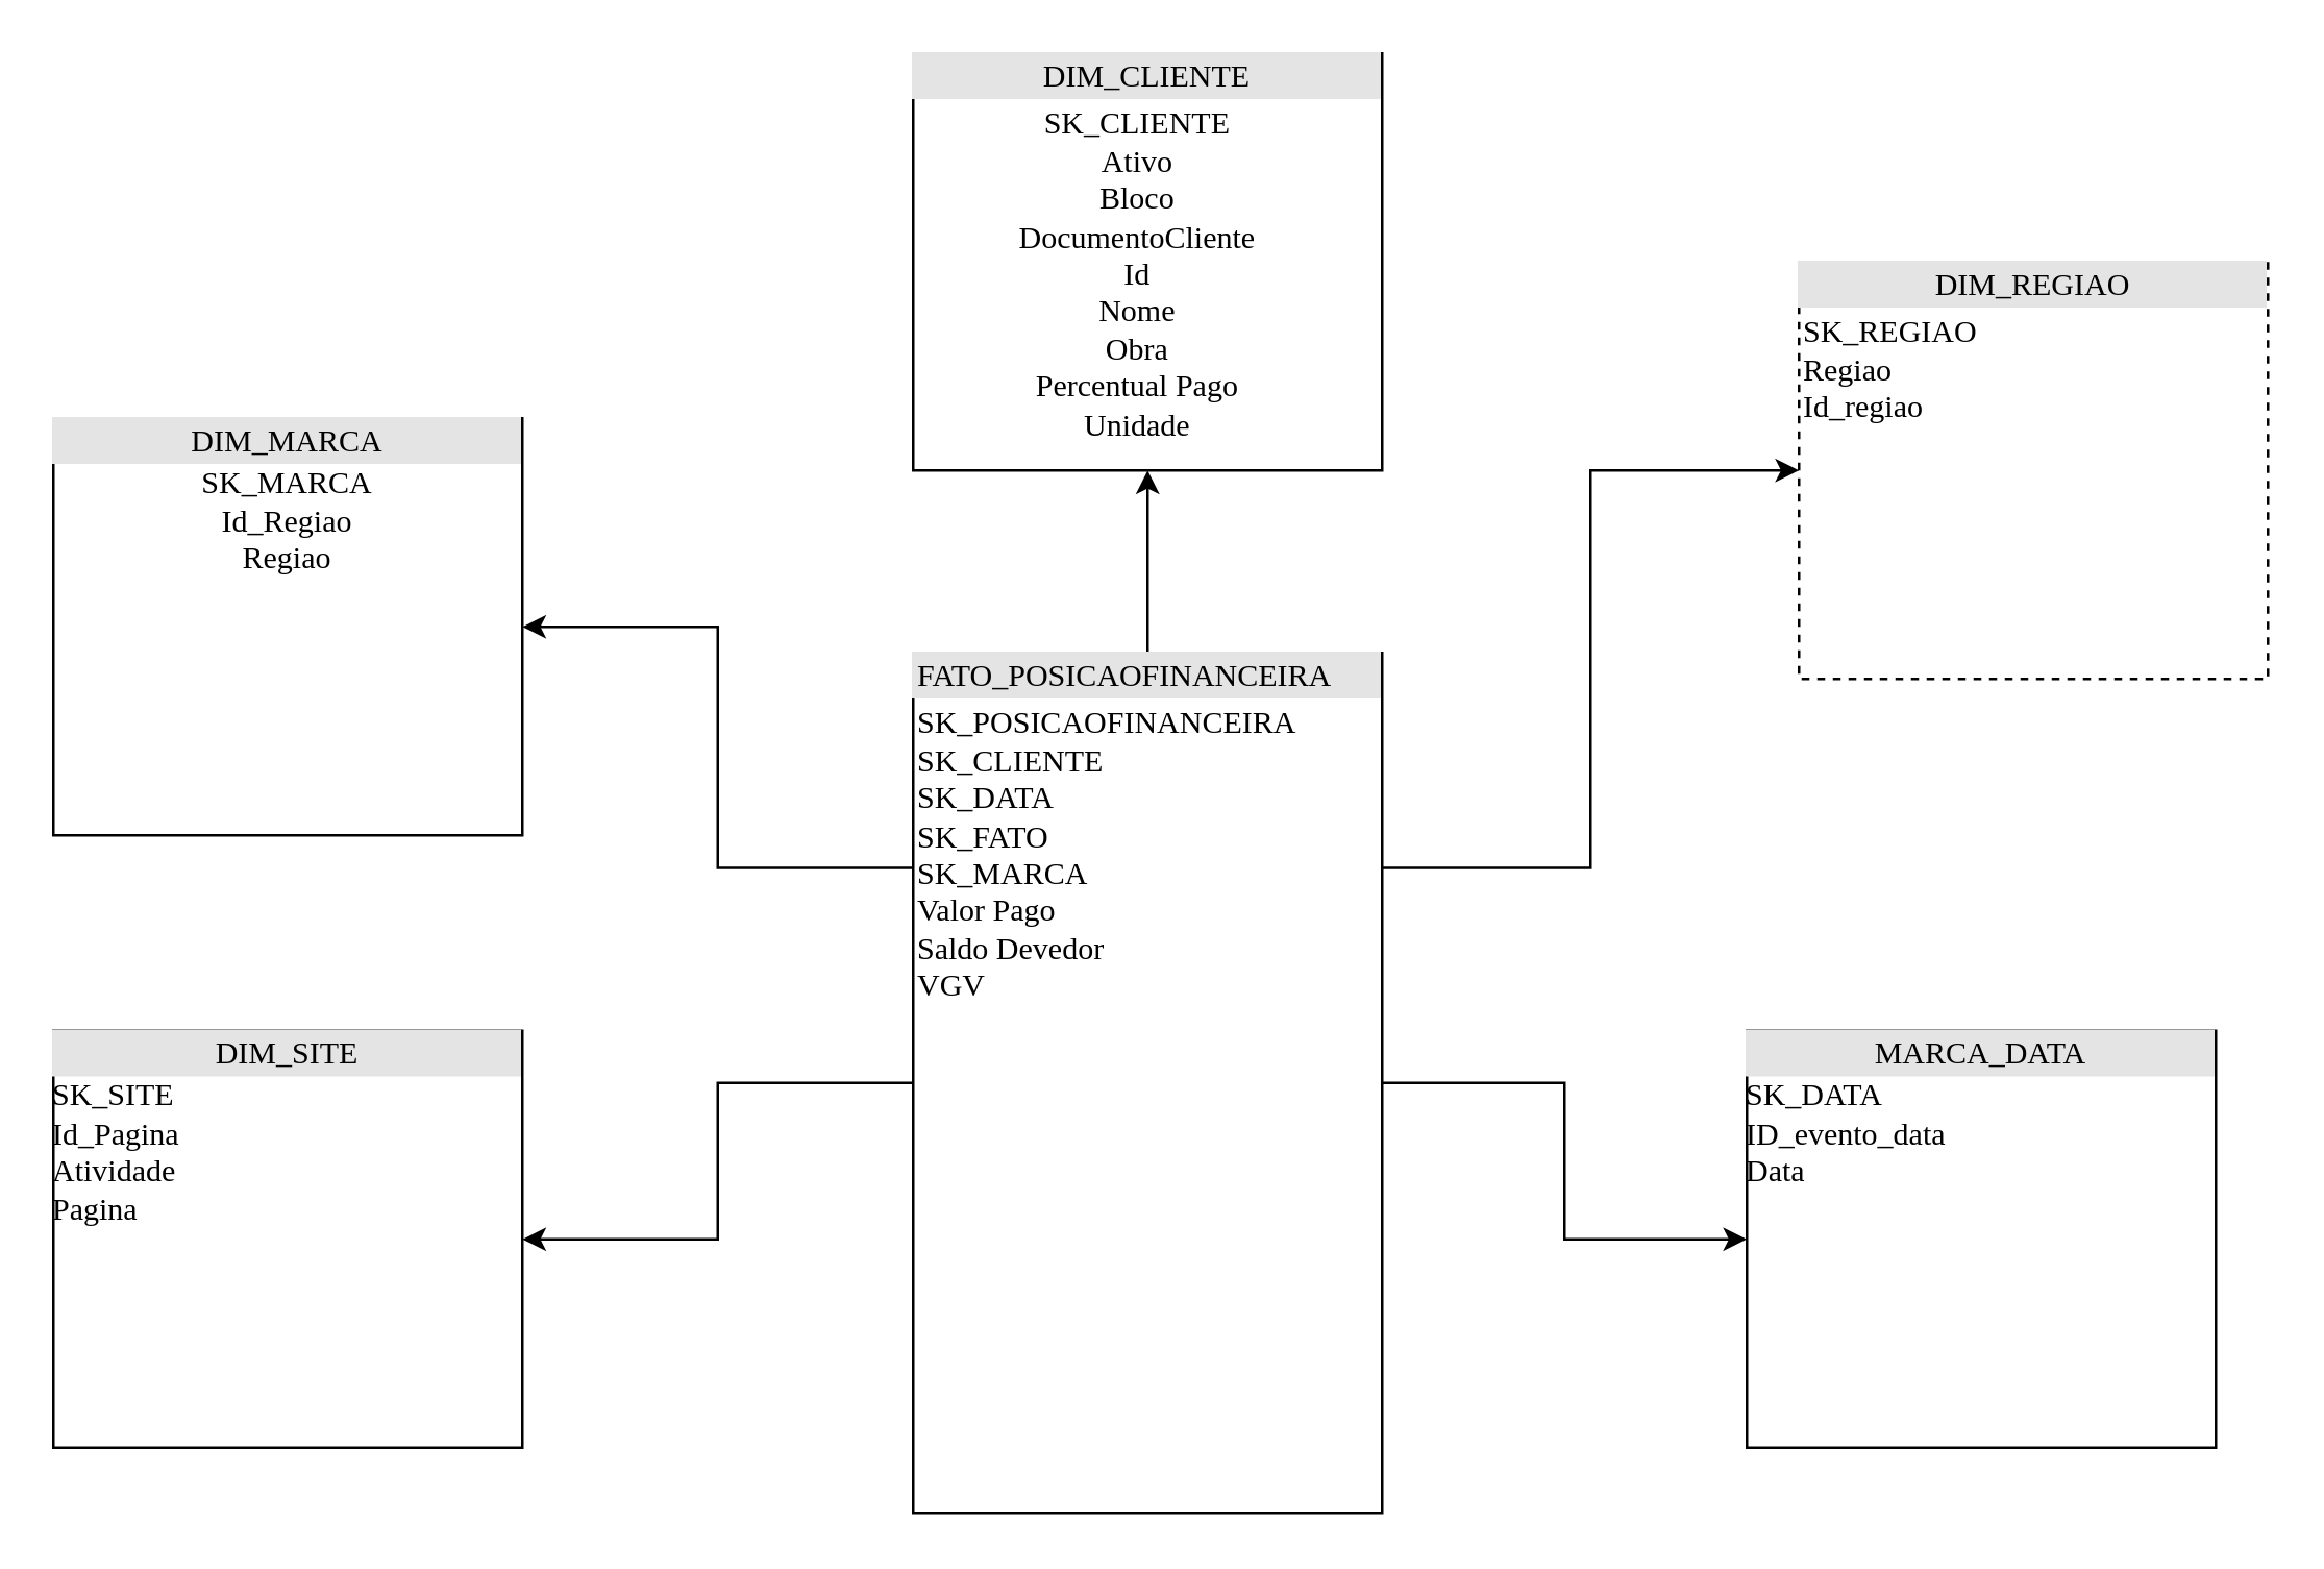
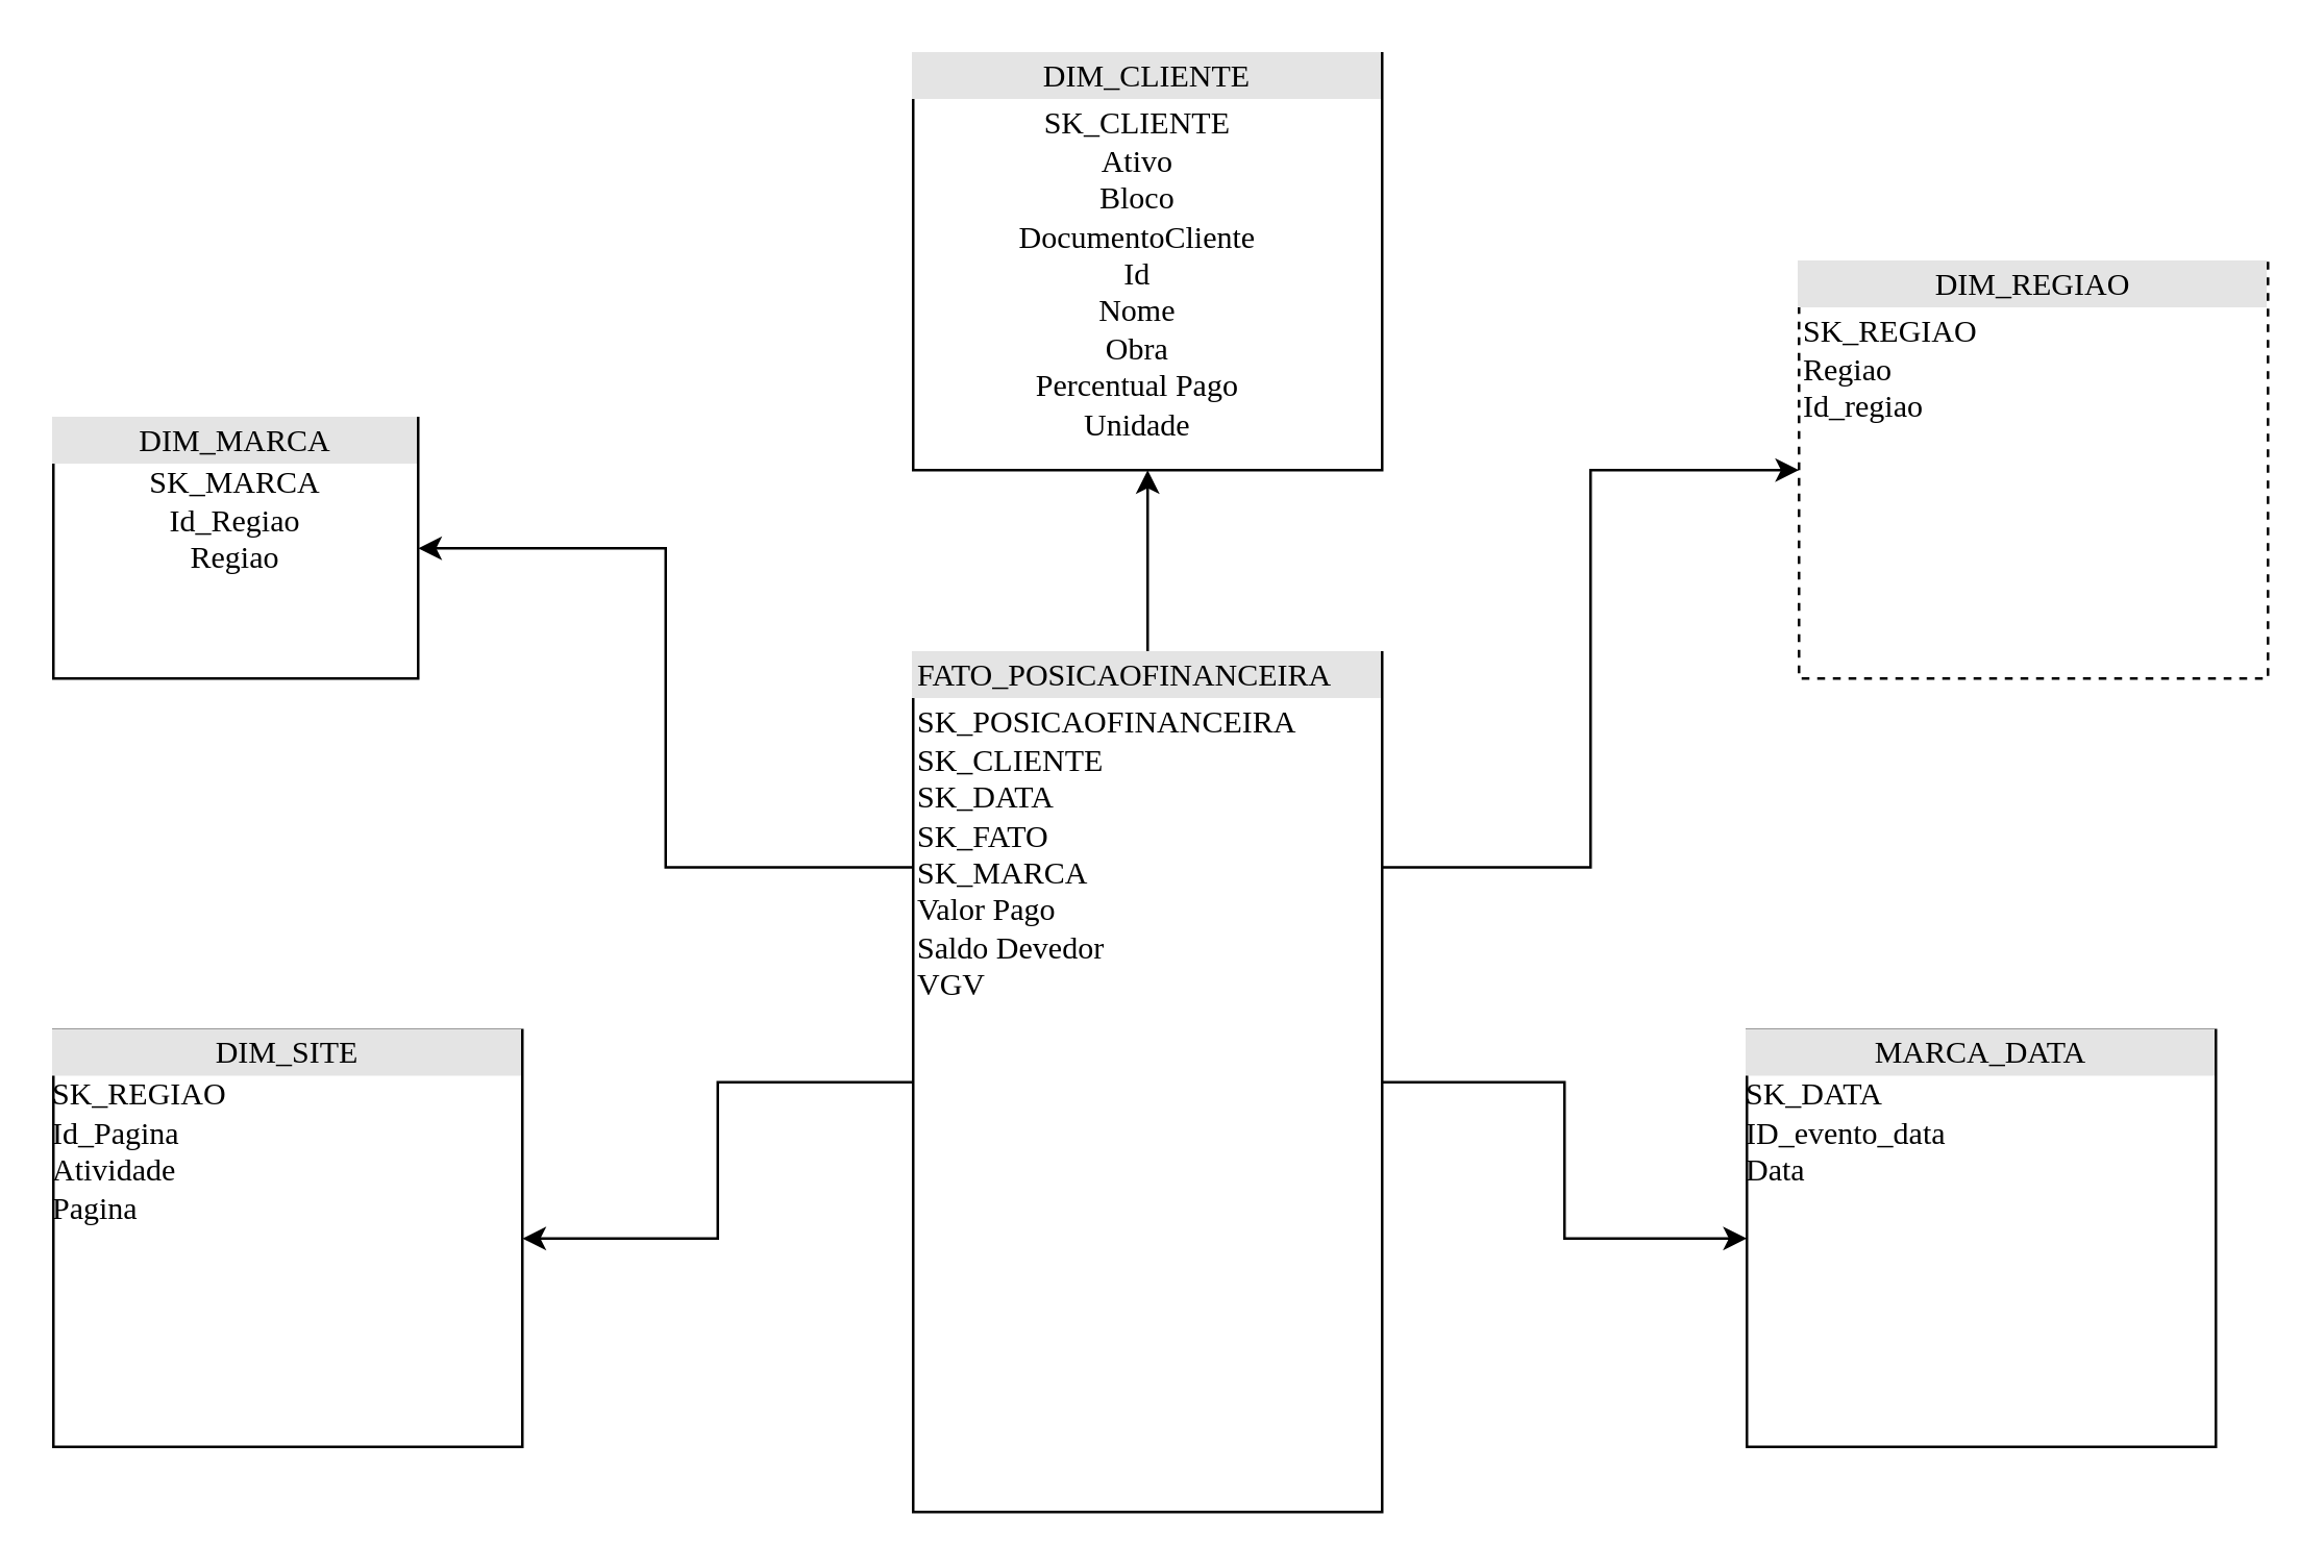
- <mxCell id="11" value="&lt;div style=&quot;text-align: center ; box-sizing: border-box ; width: 100% ; background: rgb(228 , 228 , 228) ; padding: 2px&quot;&gt;DIM_MARCA&lt;/div&gt;&lt;div style=&quot;text-align: center&quot;&gt;&lt;span&gt;SK_MARCA&lt;/span&gt;&lt;/div&gt;&lt;div style=&quot;text-align: center&quot;&gt;&lt;span&gt;Id_Regiao&lt;/span&gt;&lt;/div&gt;&lt;div style=&quot;text-align: center&quot;&gt;&lt;span&gt;Regiao&lt;/span&gt;&lt;/div&gt;&lt;table style=&quot;width: 100% ; font-size: 1em&quot; cellpadding=&quot;2&quot; cellspacing=&quot;0&quot;&gt;&lt;tbody&gt;&lt;tr&gt;&lt;td&gt;&lt;br&gt;&lt;/td&gt;&lt;td&gt;&lt;/td&gt;&lt;/tr&gt;&lt;/tbody&gt;&lt;/table&gt;" style="verticalAlign=top;align=left;overflow=fill;html=1;rounded=0;shadow=0;comic=0;labelBackgroundColor=none;strokeWidth=1;fontFamily=Verdana;fontSize=12" vertex="1" parent="1"><mxGeometry x="20" y="160" width="180" height="160" as="geometry" /></mxCell>
+ <mxCell id="11" value="&lt;div style=&quot;text-align: center ; box-sizing: border-box ; width: 100% ; background: rgb(228 , 228 , 228) ; padding: 2px&quot;&gt;DIM_MARCA&lt;/div&gt;&lt;div style=&quot;text-align: center&quot;&gt;&lt;span&gt;SK_MARCA&lt;/span&gt;&lt;/div&gt;&lt;div style=&quot;text-align: center&quot;&gt;&lt;span&gt;Id_Regiao&lt;/span&gt;&lt;/div&gt;&lt;div style=&quot;text-align: center&quot;&gt;&lt;span&gt;Regiao&lt;/span&gt;&lt;/div&gt;&lt;table style=&quot;width: 100% ; font-size: 1em&quot; cellpadding=&quot;2&quot; cellspacing=&quot;0&quot;&gt;&lt;tbody&gt;&lt;tr&gt;&lt;td&gt;&lt;br&gt;&lt;/td&gt;&lt;td&gt;&lt;/td&gt;&lt;/tr&gt;&lt;/tbody&gt;&lt;/table&gt;" style="verticalAlign=top;align=left;overflow=fill;html=1;rounded=0;shadow=0;comic=0;labelBackgroundColor=none;strokeWidth=1;fontFamily=Verdana;fontSize=12" vertex="1" parent="1"><mxGeometry x="20" y="160" width="140" height="100" as="geometry" /></mxCell>
- <mxCell id="12" value="&lt;div style=&quot;box-sizing: border-box ; width: 100% ; background: rgb(228 , 228 , 228) ; padding: 2px&quot;&gt;DIM_SITE&lt;/div&gt;&lt;div style=&quot;text-align: left&quot;&gt;&lt;span&gt;SK_SITE&lt;/span&gt;&lt;/div&gt;&lt;div style=&quot;text-align: left&quot;&gt;Id_Pagina&lt;/div&gt;&lt;div style=&quot;text-align: left&quot;&gt;Atividade&lt;/div&gt;&lt;div style=&quot;text-align: left&quot;&gt;Pagina&lt;/div&gt;" style="verticalAlign=top;align=center;overflow=fill;html=1;rounded=0;shadow=0;comic=0;labelBackgroundColor=none;strokeWidth=1;fontFamily=Verdana;fontSize=12" vertex="1" parent="1"><mxGeometry x="20" y="395" width="180" height="160" as="geometry" /></mxCell>
+ <mxCell id="12" value="&lt;div style=&quot;box-sizing: border-box ; width: 100% ; background: rgb(228 , 228 , 228) ; padding: 2px&quot;&gt;DIM_SITE&lt;/div&gt;&lt;div style=&quot;text-align: left&quot;&gt;&lt;span&gt;SK_REGIAO&lt;/span&gt;&lt;/div&gt;&lt;div style=&quot;text-align: left&quot;&gt;Id_Pagina&lt;/div&gt;&lt;div style=&quot;text-align: left&quot;&gt;Atividade&lt;/div&gt;&lt;div style=&quot;text-align: left&quot;&gt;Pagina&lt;/div&gt;" style="verticalAlign=top;align=center;overflow=fill;html=1;rounded=0;shadow=0;comic=0;labelBackgroundColor=none;strokeWidth=1;fontFamily=Verdana;fontSize=12" vertex="1" parent="1"><mxGeometry x="20" y="395" width="180" height="160" as="geometry" /></mxCell>
